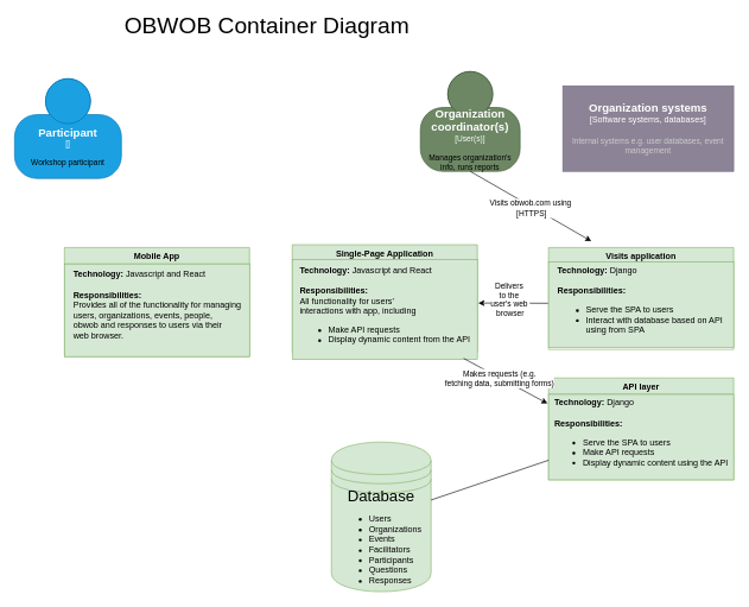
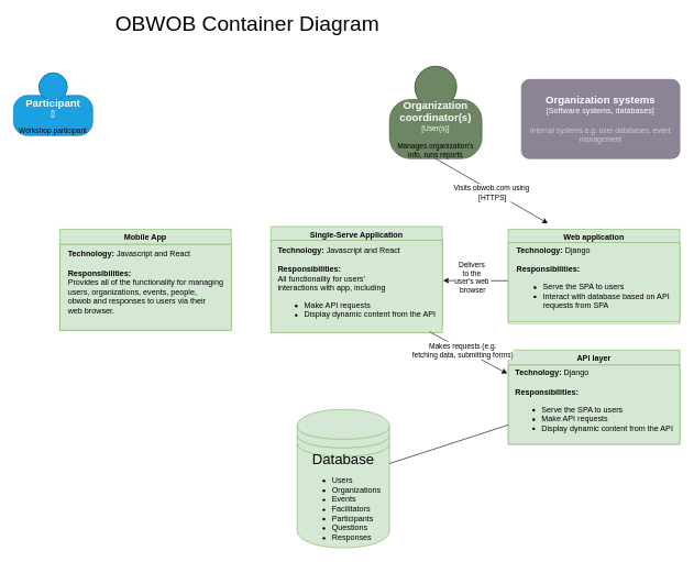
- <mxCell id="2" value="&lt;font style=&quot;font-size: 16px&quot;&gt;&lt;b&gt;Participant&lt;/b&gt;&lt;/font&gt;&lt;div&gt;[]&lt;/div&gt;&lt;br&gt;&lt;div&gt;&lt;font style=&quot;font-size: 11px&quot;&gt;&lt;font color=&quot;#000000&quot;&gt;Workshop participant&lt;/font&gt;&lt;/div&gt;" style="html=1;fontSize=11;dashed=0;whiteSpace=wrap;shape=mxgraph.c4.person2;align=center;metaEdit=1;points=[[0.5,0,0],[1,0.5,0],[1,0.75,0],[0.75,1,0],[0.5,1,0],[0.25,1,0],[0,0.75,0],[0,0.5,0]];resizable=1;movable=1;rotatable=1;deletable=1;editable=1;locked=0;connectable=1;fillColor=#1ba1e2;strokeColor=#006EAF;fontColor=#ffffff;" parent="1" vertex="1"><mxGeometry x="20" y="110" width="150" height="140" as="geometry" /></mxCell>
+ <mxCell id="2" value="&lt;font style=&quot;font-size: 16px&quot;&gt;&lt;b&gt;Participant&lt;/b&gt;&lt;/font&gt;&lt;div&gt;[]&lt;/div&gt;&lt;br&gt;&lt;div&gt;&lt;font style=&quot;font-size: 11px&quot;&gt;&lt;font color=&quot;#000000&quot;&gt;Workshop participant&lt;/font&gt;&lt;/div&gt;" style="html=1;fontSize=11;dashed=0;whiteSpace=wrap;shape=mxgraph.c4.person2;align=center;metaEdit=1;points=[[0.5,0,0],[1,0.5,0],[1,0.75,0],[0.75,1,0],[0.5,1,0],[0.25,1,0],[0,0.75,0],[0,0.5,0]];resizable=1;movable=1;rotatable=1;deletable=1;editable=1;locked=0;connectable=1;fillColor=#1ba1e2;strokeColor=#006EAF;fontColor=#ffffff;" parent="1" vertex="1"><mxGeometry x="20" y="110" width="120" height="95" as="geometry" /></mxCell>
- <mxCell id="18" value="&lt;font style=&quot;font-size: 16px&quot;&gt;&lt;b&gt;Organization systems&lt;/b&gt;&lt;/font&gt;&lt;div&gt;[Software systems, databases]&lt;/div&gt;&lt;br&gt;&lt;div&gt;&lt;font style=&quot;font-size: 11px&quot;&gt;&lt;font color=&quot;#cccccc&quot;&gt;Internal systems e.g. user databases, event management&lt;/font&gt;&lt;/div&gt;" style="whiteSpace=wrap;html=1;labelBackgroundColor=none;fillColor=#8C8496;fontColor=#ffffff;align=center;arcSize=10;strokeColor=#736782;metaEdit=1;resizable=0;points=[[0.25,0,0],[0.5,0,0],[0.75,0,0],[1,0.25,0],[1,0.5,0],[1,0.75,0],[0.75,1,0],[0.5,1,0],[0.25,1,0],[0,0.75,0],[0,0.5,0],[0,0.25,0]];rounded=0;" parent="1" vertex="1"><mxGeometry x="790" y="120" width="240" height="120" as="geometry" /></mxCell>
+ <mxCell id="18" value="&lt;font style=&quot;font-size: 16px&quot;&gt;&lt;b&gt;Organization systems&lt;/b&gt;&lt;/font&gt;&lt;div&gt;[Software systems, databases]&lt;/div&gt;&lt;br&gt;&lt;div&gt;&lt;font style=&quot;font-size: 11px&quot;&gt;&lt;font color=&quot;#cccccc&quot;&gt;Internal systems e.g. user databases, event management&lt;/font&gt;&lt;/div&gt;" style="rounded=1;whiteSpace=wrap;html=1;labelBackgroundColor=none;fillColor=#8C8496;fontColor=#ffffff;align=center;arcSize=10;strokeColor=#736782;metaEdit=1;resizable=0;points=[[0.25,0,0],[0.5,0,0],[0.75,0,0],[1,0.25,0],[1,0.5,0],[1,0.75,0],[0.75,1,0],[0.5,1,0],[0.25,1,0],[0,0.75,0],[0,0.5,0],[0,0.25,0]];" parent="1" vertex="1"><mxGeometry x="790" y="120" width="240" height="120" as="geometry" /></mxCell>
- <mxCell id="8" value="Single-Page Application" style="swimlane;startSize=23;fillColor=#d5e8d4;strokeColor=#82b366;container=0;" vertex="1" parent="1"><mxGeometry x="410" y="343" width="260" height="151" as="geometry" /></mxCell>
+ <mxCell id="8" value="Single-Serve Application" style="swimlane;startSize=23;fillColor=#d5e8d4;strokeColor=#82b366;container=0;" vertex="1" parent="1"><mxGeometry x="410" y="343" width="260" height="151" as="geometry" /></mxCell>
- <mxCell id="6" value="Visits application" style="swimlane;startSize=23;fillColor=#d5e8d4;strokeColor=#82b366;container=0;" vertex="1" parent="1"><mxGeometry x="770" y="347" width="260" height="143" as="geometry" /></mxCell>
+ <mxCell id="6" value="Web application" style="swimlane;startSize=23;fillColor=#d5e8d4;strokeColor=#82b366;container=0;" vertex="1" parent="1"><mxGeometry x="770" y="347" width="260" height="143" as="geometry" /></mxCell>
- <mxCell id="7" value="&lt;div style=&quot;text-align: left;&quot;&gt;&lt;b style=&quot;background-color: initial;&quot;&gt;Technology: &lt;/b&gt;&lt;span style=&quot;background-color: initial;&quot;&gt;Django&amp;nbsp;&lt;/span&gt;&lt;br&gt;&lt;/div&gt;&lt;div style=&quot;text-align: left;&quot;&gt;&lt;b style=&quot;background-color: initial;&quot;&gt;&lt;br&gt;&lt;/b&gt;&lt;/div&gt;&lt;div style=&quot;text-align: left;&quot;&gt;&lt;b style=&quot;background-color: initial;&quot;&gt;Responsibilities:&lt;/b&gt;&lt;br&gt;&lt;/div&gt;&lt;div style=&quot;text-align: left;&quot;&gt;&lt;ul&gt;&lt;li&gt;Serve the SPA to users&lt;/li&gt;&lt;li&gt;Interact with database based on API&amp;nbsp;&lt;br&gt;using from SPA&lt;/li&gt;&lt;/ul&gt;&lt;/div&gt;" style="text;html=1;align=center;verticalAlign=middle;resizable=0;points=[];autosize=1;strokeColor=#82b366;fillColor=#d5e8d4;container=0;" vertex="1" parent="6"><mxGeometry y="20" width="260" height="120" as="geometry" /></mxCell>
+ <mxCell id="7" value="&lt;div style=&quot;text-align: left;&quot;&gt;&lt;b style=&quot;background-color: initial;&quot;&gt;Technology: &lt;/b&gt;&lt;span style=&quot;background-color: initial;&quot;&gt;Django&amp;nbsp;&lt;/span&gt;&lt;br&gt;&lt;/div&gt;&lt;div style=&quot;text-align: left;&quot;&gt;&lt;b style=&quot;background-color: initial;&quot;&gt;&lt;br&gt;&lt;/b&gt;&lt;/div&gt;&lt;div style=&quot;text-align: left;&quot;&gt;&lt;b style=&quot;background-color: initial;&quot;&gt;Responsibilities:&lt;/b&gt;&lt;br&gt;&lt;/div&gt;&lt;div style=&quot;text-align: left;&quot;&gt;&lt;ul&gt;&lt;li&gt;Serve the SPA to users&lt;/li&gt;&lt;li&gt;Interact with database based on API&amp;nbsp;&lt;br&gt;requests from SPA&lt;/li&gt;&lt;/ul&gt;&lt;/div&gt;" style="text;html=1;align=center;verticalAlign=middle;resizable=0;points=[];autosize=1;strokeColor=#82b366;fillColor=#d5e8d4;container=0;" vertex="1" parent="6"><mxGeometry y="20" width="260" height="120" as="geometry" /></mxCell>
- <mxCell id="17" value="&lt;div style=&quot;text-align: left;&quot;&gt;&lt;b style=&quot;background-color: initial;&quot;&gt;Technology: &lt;/b&gt;&lt;span style=&quot;background-color: initial;&quot;&gt;Django&amp;nbsp;&lt;/span&gt;&lt;br&gt;&lt;/div&gt;&lt;div style=&quot;text-align: left;&quot;&gt;&lt;b style=&quot;background-color: initial;&quot;&gt;&lt;br&gt;&lt;/b&gt;&lt;/div&gt;&lt;div style=&quot;text-align: left;&quot;&gt;&lt;b style=&quot;background-color: initial;&quot;&gt;Responsibilities:&lt;/b&gt;&lt;br&gt;&lt;/div&gt;&lt;div style=&quot;text-align: left;&quot;&gt;&lt;ul&gt;&lt;li&gt;Serve the SPA to users&lt;/li&gt;&lt;li&gt;Make API requests&lt;/li&gt;&lt;li&gt;Display dynamic content using the API&lt;/li&gt;&lt;/ul&gt;&lt;/div&gt;" style="text;html=1;align=center;verticalAlign=middle;resizable=0;points=[];autosize=1;strokeColor=#82b366;fillColor=#d5e8d4;container=0;" vertex="1" parent="16"><mxGeometry y="23" width="260" height="120" as="geometry" /></mxCell>
+ <mxCell id="17" value="&lt;div style=&quot;text-align: left;&quot;&gt;&lt;b style=&quot;background-color: initial;&quot;&gt;Technology: &lt;/b&gt;&lt;span style=&quot;background-color: initial;&quot;&gt;Django&amp;nbsp;&lt;/span&gt;&lt;br&gt;&lt;/div&gt;&lt;div style=&quot;text-align: left;&quot;&gt;&lt;b style=&quot;background-color: initial;&quot;&gt;&lt;br&gt;&lt;/b&gt;&lt;/div&gt;&lt;div style=&quot;text-align: left;&quot;&gt;&lt;b style=&quot;background-color: initial;&quot;&gt;Responsibilities:&lt;/b&gt;&lt;br&gt;&lt;/div&gt;&lt;div style=&quot;text-align: left;&quot;&gt;&lt;ul&gt;&lt;li&gt;Serve the SPA to users&lt;/li&gt;&lt;li&gt;Make API requests&lt;/li&gt;&lt;li&gt;Display dynamic content from the API&lt;/li&gt;&lt;/ul&gt;&lt;/div&gt;" style="text;html=1;align=center;verticalAlign=middle;resizable=0;points=[];autosize=1;strokeColor=#82b366;fillColor=#d5e8d4;container=0;" vertex="1" parent="16"><mxGeometry y="23" width="260" height="120" as="geometry" /></mxCell>
- <mxCell id="5" value="&lt;font style=&quot;font-size: 22px;&quot;&gt;Database&lt;/font&gt;&lt;div style=&quot;text-align: left;&quot;&gt;&lt;ul&gt;&lt;li&gt;Users&lt;/li&gt;&lt;li&gt;Organizations&lt;/li&gt;&lt;li&gt;&lt;font style=&quot;font-size: 12px;&quot;&gt;Events&lt;/font&gt;&lt;/li&gt;&lt;li&gt;Facilitators&lt;/li&gt;&lt;li&gt;Participants&lt;/li&gt;&lt;li&gt;Questions&lt;/li&gt;&lt;li&gt;Responses&lt;/li&gt;&lt;/ul&gt;&lt;/div&gt;" style="shape=datastore;whiteSpace=wrap;html=1;fillColor=#d5e8d4;strokeColor=#82b366;" parent="1" vertex="1"><mxGeometry x="465" y="620" width="140" height="210" as="geometry" /></mxCell>
+ <mxCell id="5" value="&lt;font style=&quot;font-size: 22px;&quot;&gt;Database&lt;/font&gt;&lt;div style=&quot;text-align: left;&quot;&gt;&lt;ul&gt;&lt;li&gt;Users&lt;/li&gt;&lt;li&gt;Organizations&lt;/li&gt;&lt;li&gt;&lt;font style=&quot;font-size: 12px;&quot;&gt;Events&lt;/font&gt;&lt;/li&gt;&lt;li&gt;Facilitators&lt;/li&gt;&lt;li&gt;Participants&lt;/li&gt;&lt;li&gt;Questions&lt;/li&gt;&lt;li&gt;Responses&lt;/li&gt;&lt;/ul&gt;&lt;/div&gt;" style="shape=datastore;whiteSpace=wrap;html=1;fillColor=#d5e8d4;strokeColor=#82b366;" parent="1" vertex="1"><mxGeometry x="450" y="620" width="140" height="210" as="geometry" /></mxCell>
